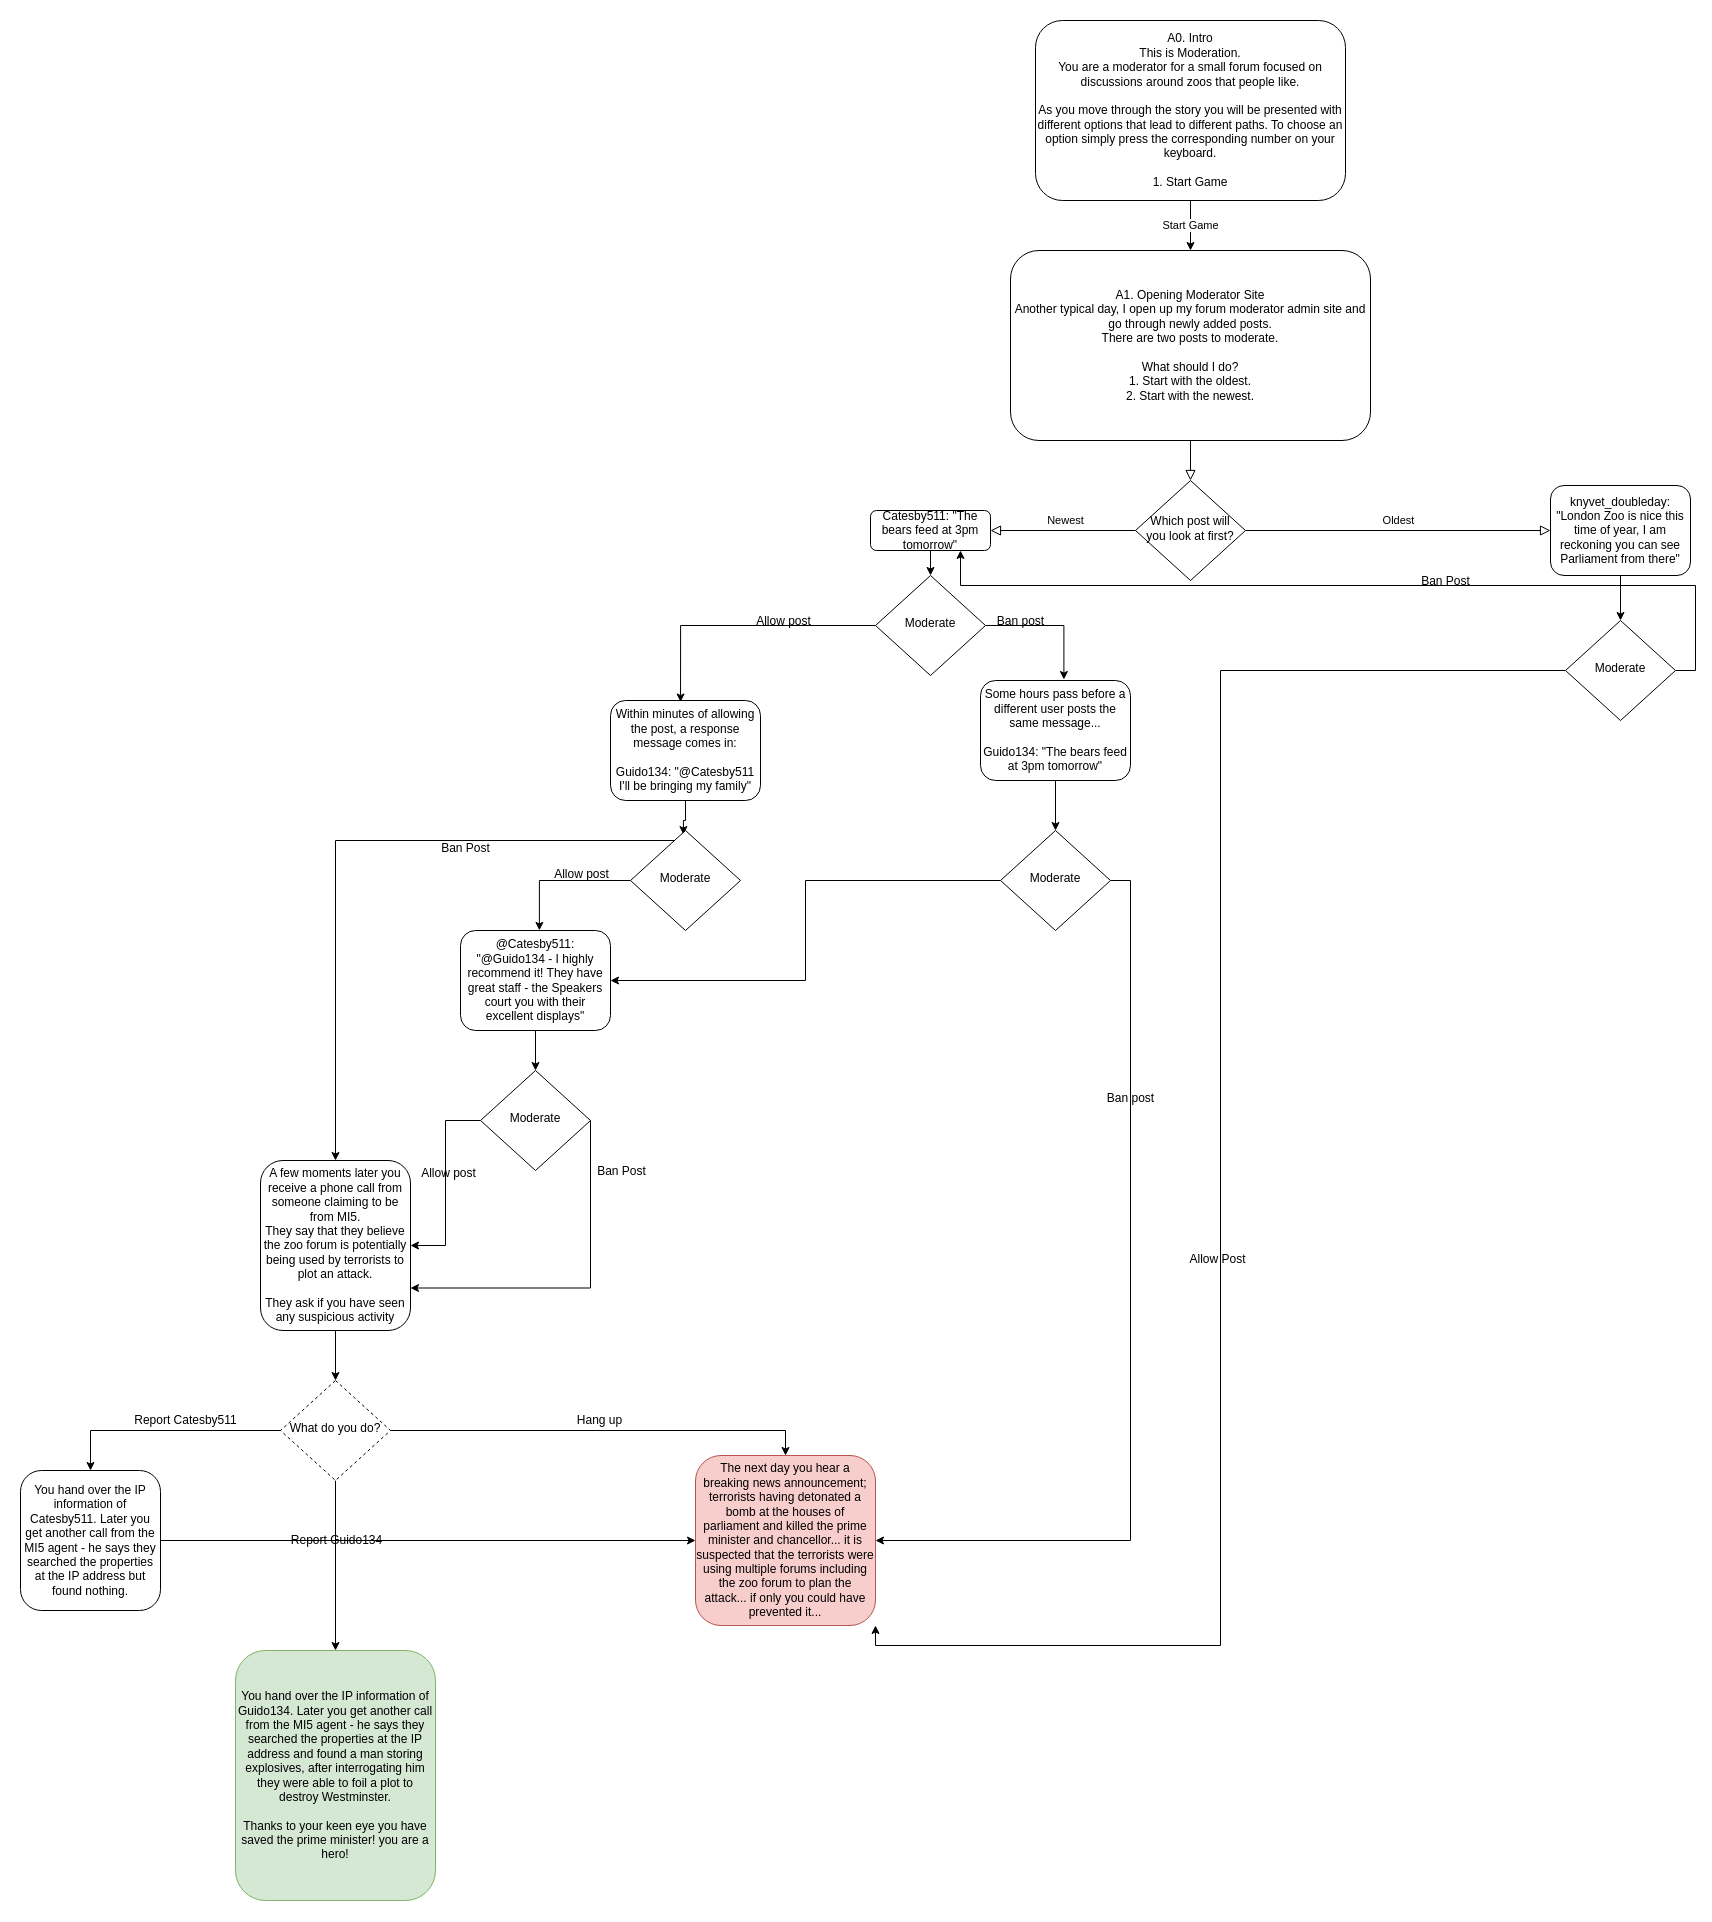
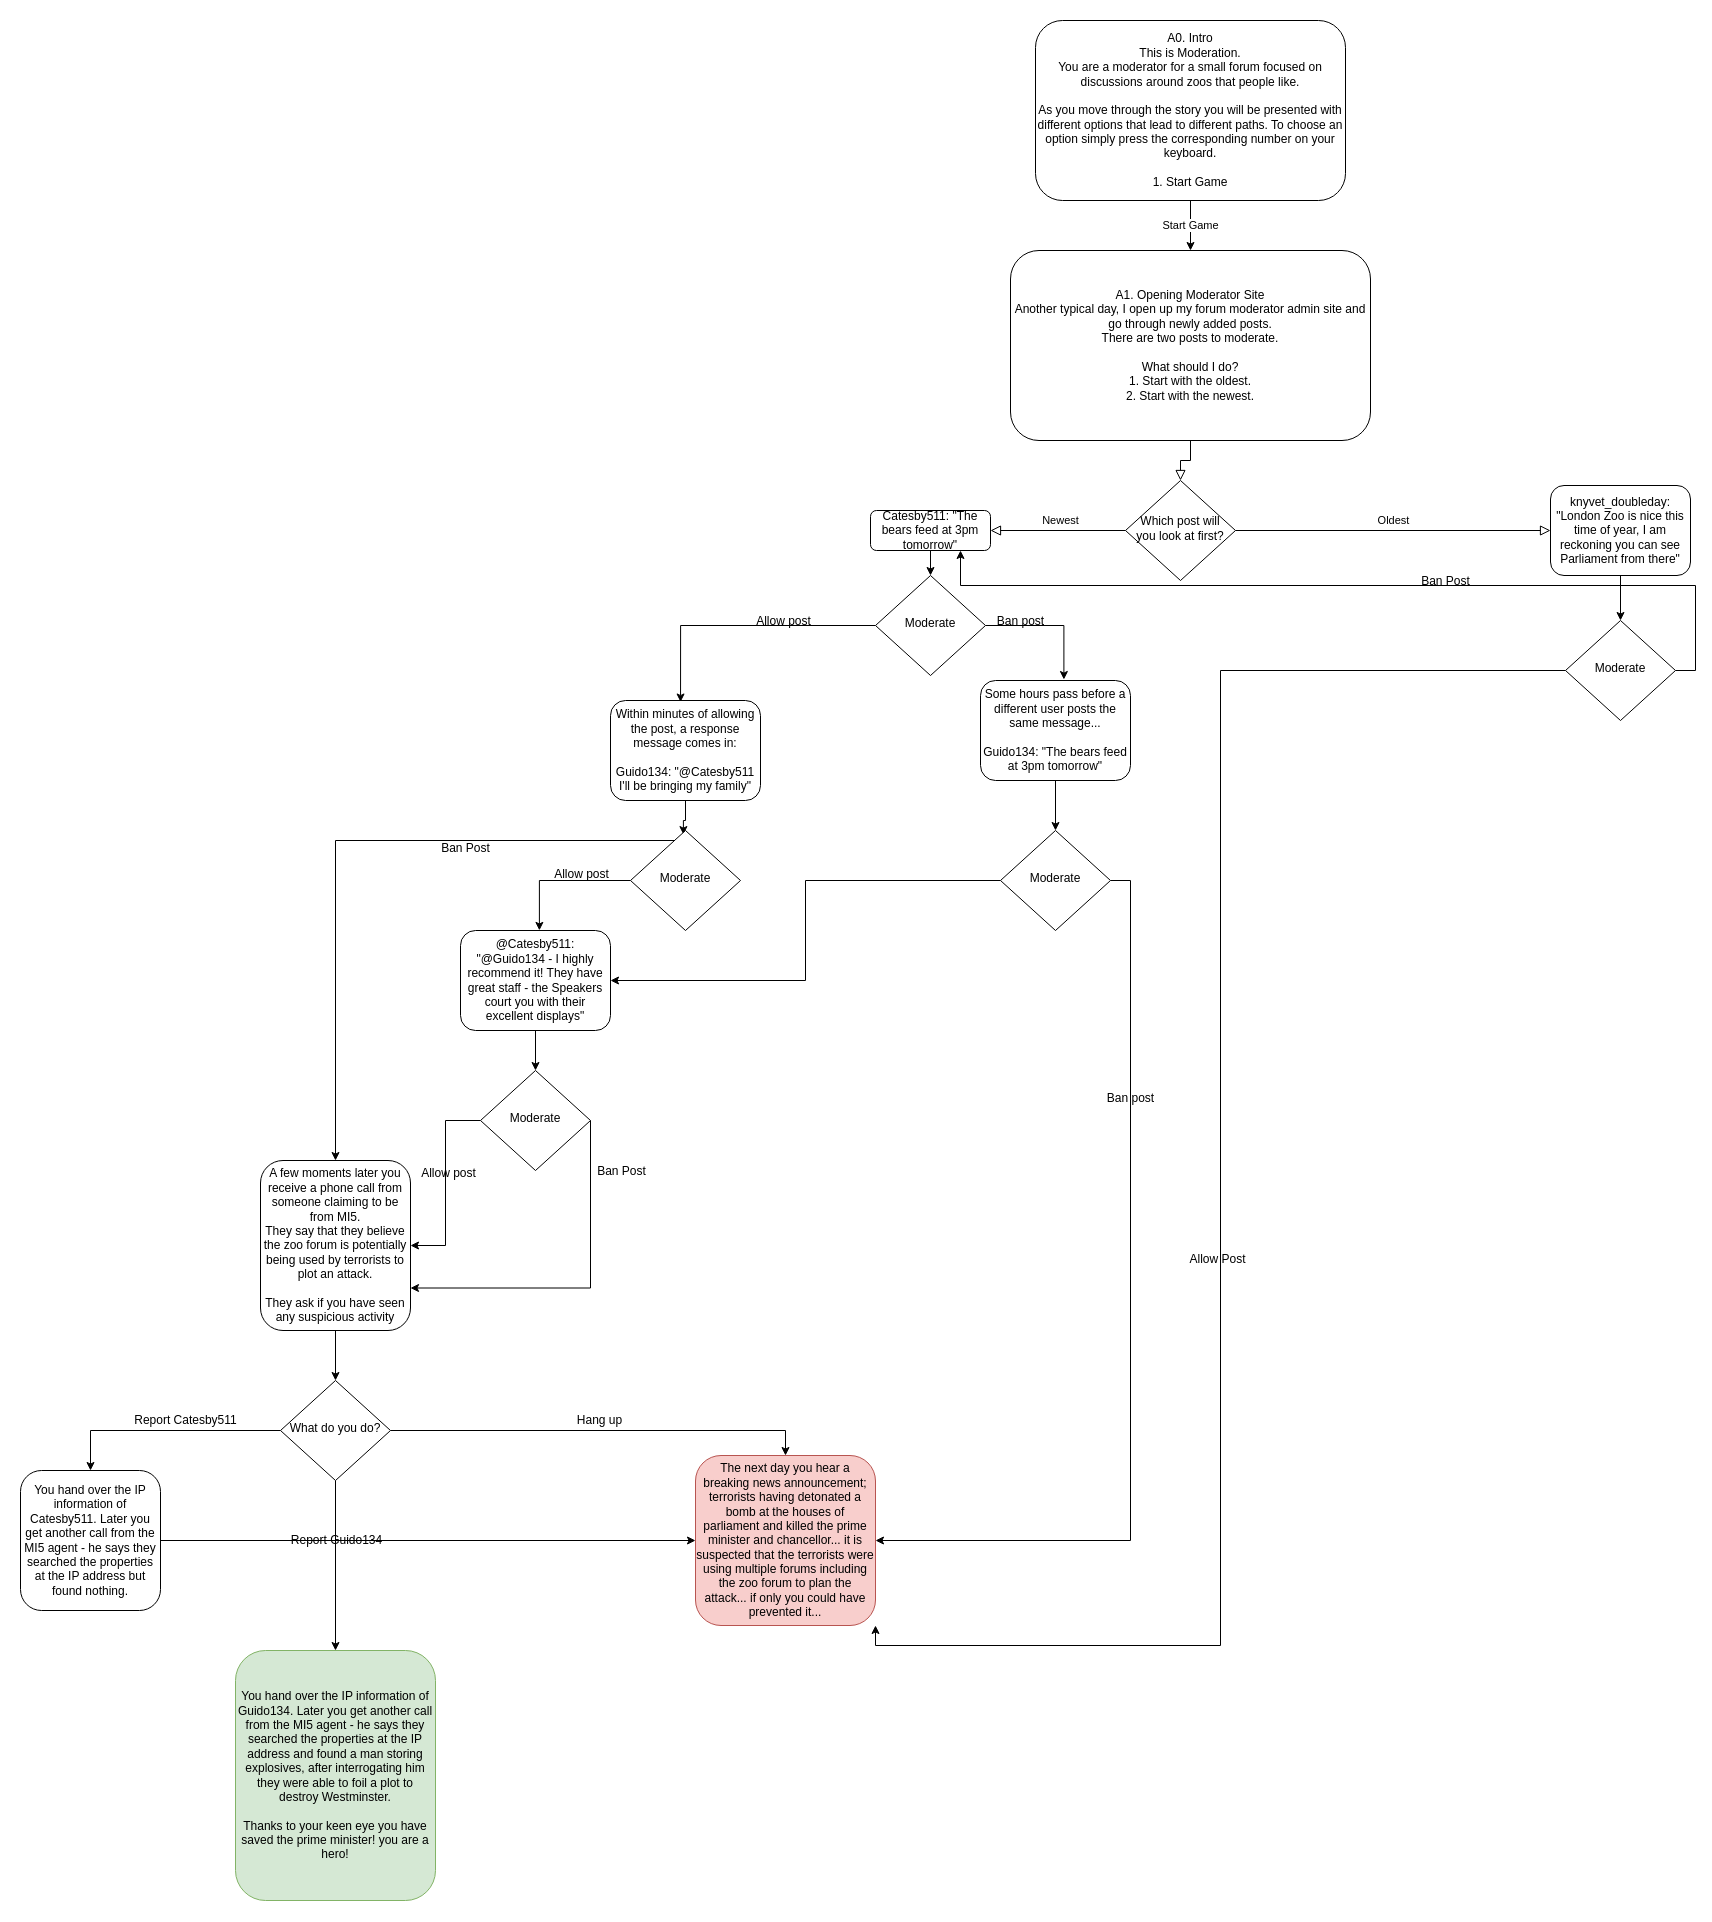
- <mxCell id="6" value="Which post will you look at first?" style="rhombus;whiteSpace=wrap;html=1;shadow=0;fontFamily=Helvetica;fontSize=12;align=center;strokeWidth=1;spacing=6;spacingTop=-4;" parent="1" vertex="1"><mxGeometry x="1135" y="480" width="110" height="100" as="geometry" /></mxCell>
+ <mxCell id="6" value="Which post will you look at first?" style="rhombus;whiteSpace=wrap;html=1;shadow=0;fontFamily=Helvetica;fontSize=12;align=center;strokeWidth=1;spacing=6;spacingTop=-4;" parent="1" vertex="1"><mxGeometry x="1125" y="480" width="110" height="100" as="geometry" /></mxCell>
- <mxCell id="42" value="What do you do?" style="rhombus;whiteSpace=wrap;html=1;shadow=0;fontFamily=Helvetica;fontSize=12;align=center;strokeWidth=1;spacing=6;spacingTop=-4;dashed=1;" vertex="1" parent="1"><mxGeometry x="280" y="1380" width="110" height="100" as="geometry" /></mxCell>
+ <mxCell id="42" value="What do you do?" style="rhombus;whiteSpace=wrap;html=1;shadow=0;fontFamily=Helvetica;fontSize=12;align=center;strokeWidth=1;spacing=6;spacingTop=-4;" vertex="1" parent="1"><mxGeometry x="280" y="1380" width="110" height="100" as="geometry" /></mxCell>
